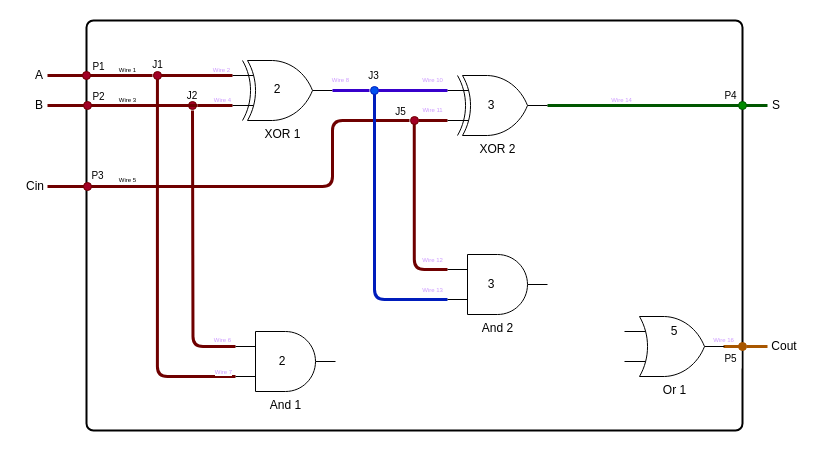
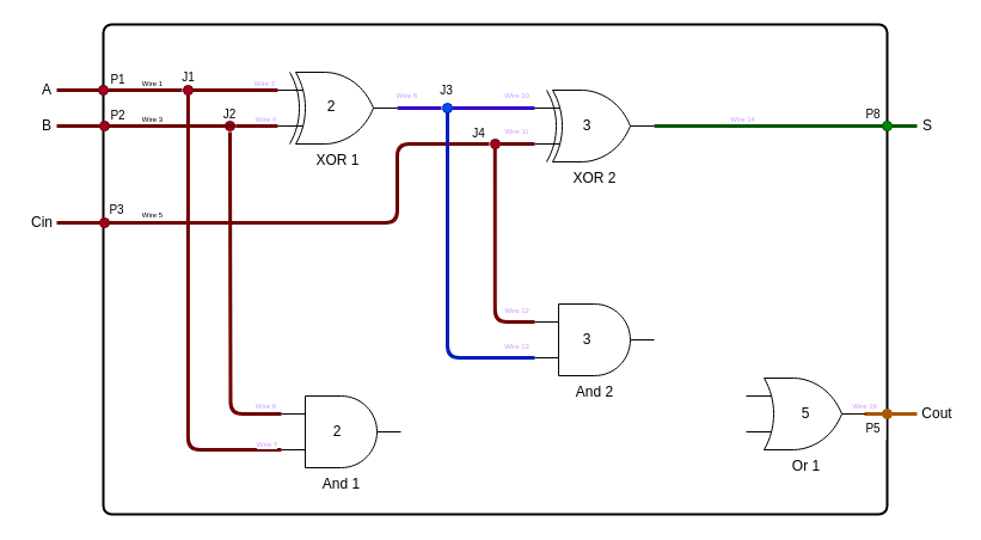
- <mxCell id="43" value="P4" style="text;html=1;strokeColor=none;fillColor=none;align=center;verticalAlign=middle;whiteSpace=wrap;rounded=0;fontSize=10;" parent="1" vertex="1"><mxGeometry x="720" y="85" width="21" height="20" as="geometry" /></mxCell>
+ <mxCell id="43" value="P8" style="text;html=1;strokeColor=none;fillColor=none;align=center;verticalAlign=middle;whiteSpace=wrap;rounded=0;fontSize=10;" parent="1" vertex="1"><mxGeometry x="720" y="85" width="21" height="20" as="geometry" /></mxCell>
- <mxCell id="29" value="J5" style="text;html=1;strokeColor=none;fillColor=none;align=center;verticalAlign=middle;whiteSpace=wrap;rounded=0;fontSize=10;" parent="1" vertex="1"><mxGeometry x="389" y="101" width="23" height="19" as="geometry" /></mxCell>
+ <mxCell id="29" value="J4" style="text;html=1;strokeColor=none;fillColor=none;align=center;verticalAlign=middle;whiteSpace=wrap;rounded=0;fontSize=10;" parent="1" vertex="1"><mxGeometry x="389" y="101" width="23" height="19" as="geometry" /></mxCell>
- <mxCell id="51" value="5" style="text;html=1;strokeColor=none;fillColor=none;align=center;verticalAlign=middle;whiteSpace=wrap;rounded=0;" parent="1" vertex="1"><mxGeometry x="664" y="321" width="20" height="20" as="geometry" /></mxCell>
+ <mxCell id="51" value="5" style="text;html=1;strokeColor=none;fillColor=none;align=center;verticalAlign=middle;whiteSpace=wrap;rounded=0;" parent="1" vertex="1"><mxGeometry x="664" y="336" width="20" height="20" as="geometry" /></mxCell>
